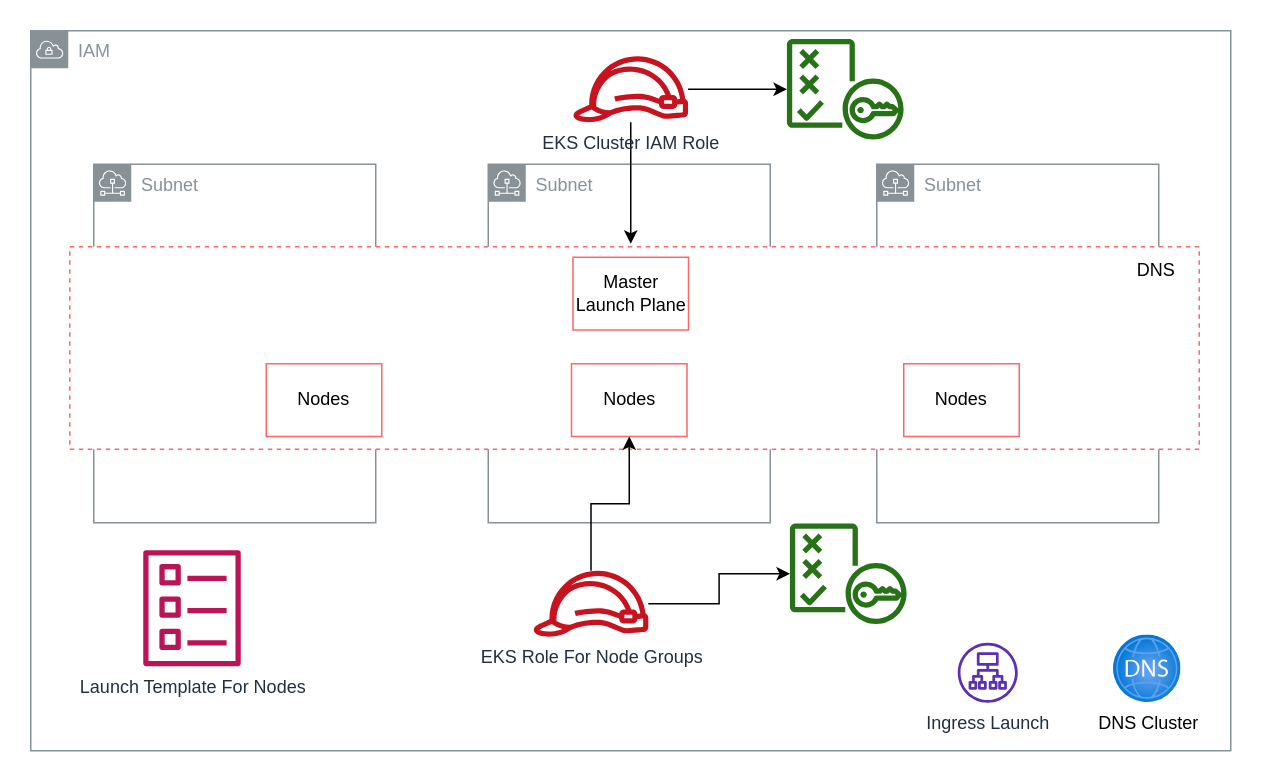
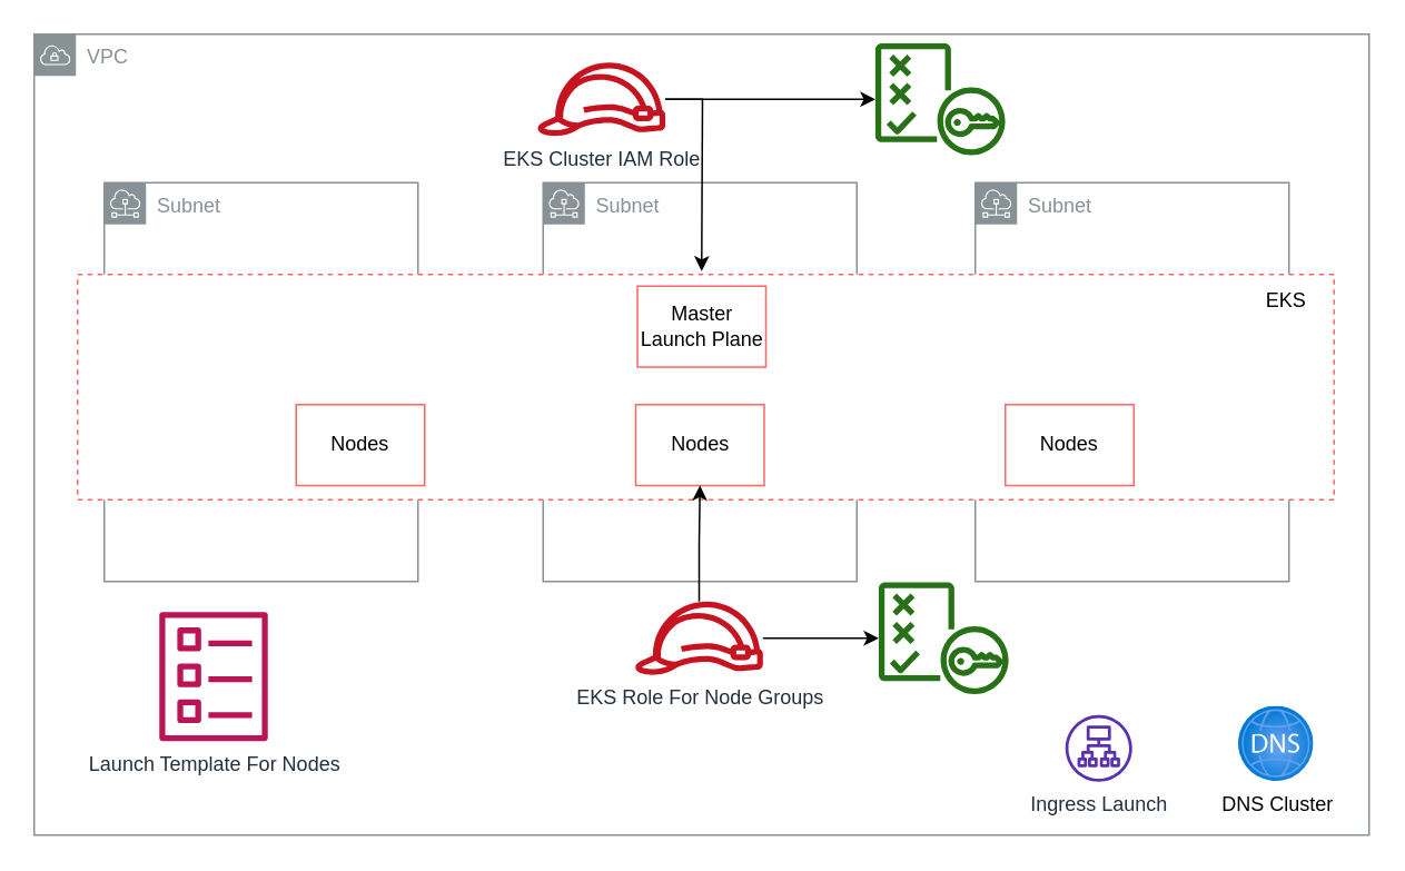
- <mxCell id="2" value="IAM" style="outlineConnect=0;gradientColor=none;html=1;whiteSpace=wrap;fontSize=12;fontStyle=0;shape=mxgraph.aws4.group;grIcon=mxgraph.aws4.group_vpc;strokeColor=#879196;fillColor=none;verticalAlign=top;align=left;spacingLeft=30;fontColor=#879196;dashed=0;" vertex="1" parent="1"><mxGeometry x="20" y="20" width="800" height="480" as="geometry" /></mxCell>
+ <mxCell id="2" value="VPC" style="outlineConnect=0;gradientColor=none;html=1;whiteSpace=wrap;fontSize=12;fontStyle=0;shape=mxgraph.aws4.group;grIcon=mxgraph.aws4.group_vpc;strokeColor=#879196;fillColor=none;verticalAlign=top;align=left;spacingLeft=30;fontColor=#879196;dashed=0;" vertex="1" parent="1"><mxGeometry x="20" y="20" width="800" height="480" as="geometry" /></mxCell>
- <mxCell id="14" value="EKS Cluster IAM Role" style="outlineConnect=0;fontColor=#232F3E;gradientColor=none;fillColor=#C7131F;strokeColor=none;dashed=0;verticalLabelPosition=bottom;verticalAlign=top;align=center;html=1;fontSize=12;fontStyle=0;aspect=fixed;pointerEvents=1;shape=mxgraph.aws4.role;" vertex="1" parent="1"><mxGeometry x="381" y="37" width="78" height="44" as="geometry" /></mxCell>
+ <mxCell id="14" value="EKS Cluster IAM Role" style="outlineConnect=0;fontColor=#232F3E;gradientColor=none;fillColor=#C7131F;strokeColor=none;dashed=0;verticalLabelPosition=bottom;verticalAlign=top;align=center;html=1;fontSize=12;fontStyle=0;aspect=fixed;pointerEvents=1;shape=mxgraph.aws4.role;" vertex="1" parent="1"><mxGeometry x="321" y="37" width="78" height="44" as="geometry" /></mxCell>
- <mxCell id="11" value="DNS" style="text;html=1;align=center;verticalAlign=middle;resizable=0;points=[];autosize=1;strokeColor=none;" vertex="1" parent="1"><mxGeometry x="753" y="171" width="34" height="18" as="geometry" /></mxCell>
+ <mxCell id="11" value="EKS" style="text;html=1;align=center;verticalAlign=middle;resizable=0;points=[];autosize=1;strokeColor=none;" vertex="1" parent="1"><mxGeometry x="753" y="171" width="34" height="18" as="geometry" /></mxCell>
- <mxCell id="17" value="EKS Role For Node Groups" style="outlineConnect=0;fontColor=#232F3E;gradientColor=none;fillColor=#C7131F;strokeColor=none;dashed=0;verticalLabelPosition=bottom;verticalAlign=top;align=center;html=1;fontSize=12;fontStyle=0;aspect=fixed;pointerEvents=1;shape=mxgraph.aws4.role;" vertex="1" parent="1"><mxGeometry x="354.5" y="380" width="78" height="44" as="geometry" /></mxCell>
+ <mxCell id="17" value="EKS Role For Node Groups" style="outlineConnect=0;fontColor=#232F3E;gradientColor=none;fillColor=#C7131F;strokeColor=none;dashed=0;verticalLabelPosition=bottom;verticalAlign=top;align=center;html=1;fontSize=12;fontStyle=0;aspect=fixed;pointerEvents=1;shape=mxgraph.aws4.role;" vertex="1" parent="1"><mxGeometry x="379.5" y="360" width="78" height="44" as="geometry" /></mxCell>
